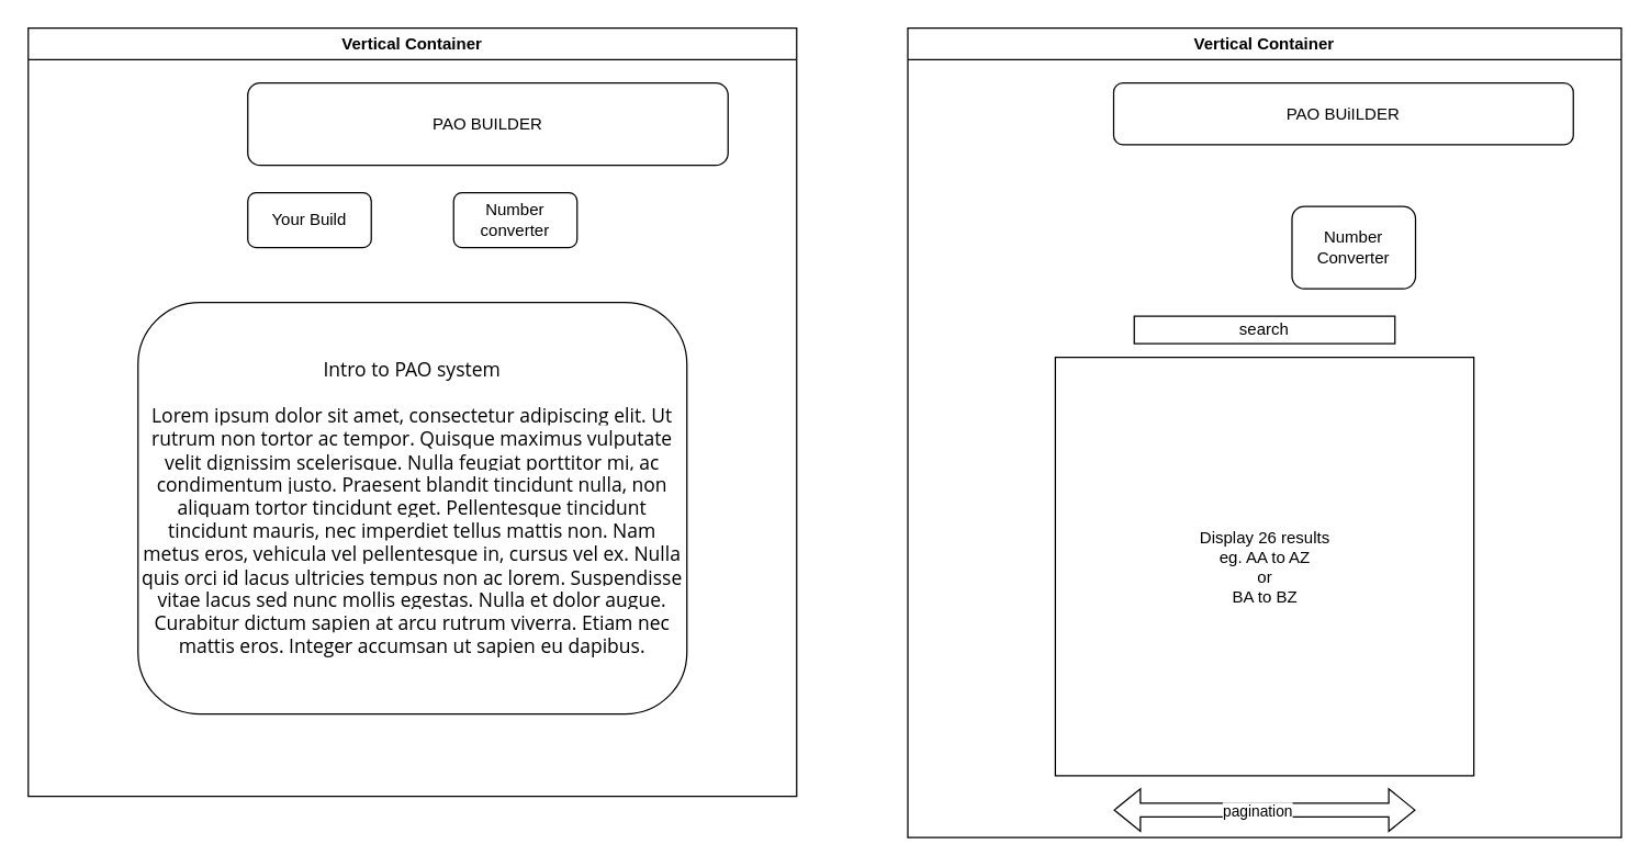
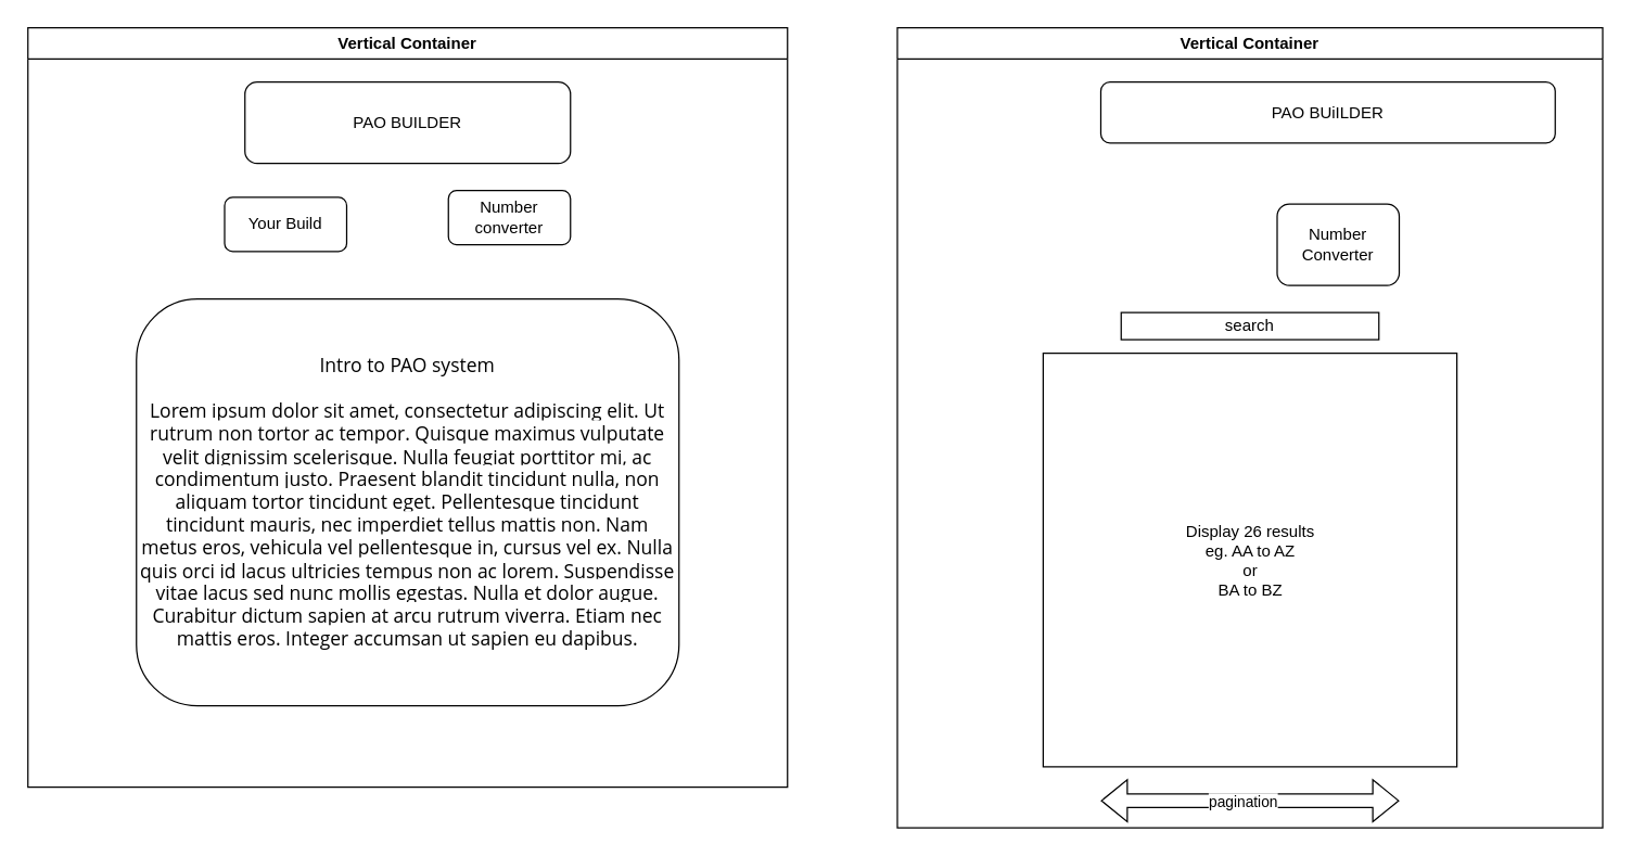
- <mxCell id="3" value="PAO BUILDER" style="rounded=1;whiteSpace=wrap;html=1;" vertex="1" parent="2"><mxGeometry x="160" y="40" width="350" height="60" as="geometry" /></mxCell>
+ <mxCell id="3" value="PAO BUILDER" style="rounded=1;whiteSpace=wrap;html=1;" vertex="1" parent="2"><mxGeometry x="160" y="40" width="240" height="60" as="geometry" /></mxCell>
- <mxCell id="4" value="Your Build" style="rounded=1;whiteSpace=wrap;html=1;" vertex="1" parent="2"><mxGeometry x="160" y="120" width="90" height="40" as="geometry" /></mxCell>
+ <mxCell id="4" value="Your Build" style="rounded=1;whiteSpace=wrap;html=1;" vertex="1" parent="2"><mxGeometry x="145" y="125" width="90" height="40" as="geometry" /></mxCell>
